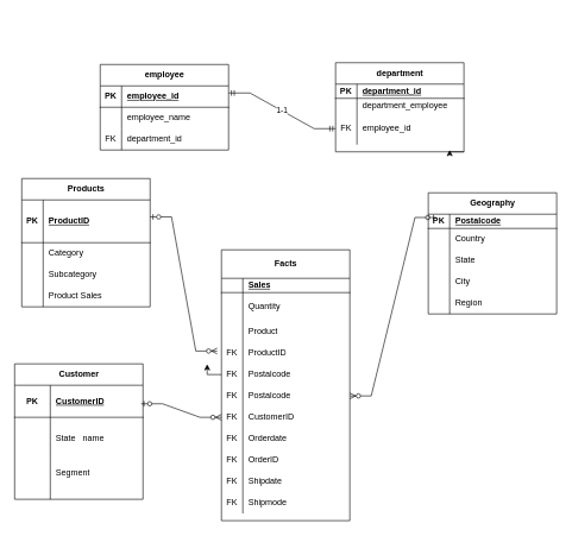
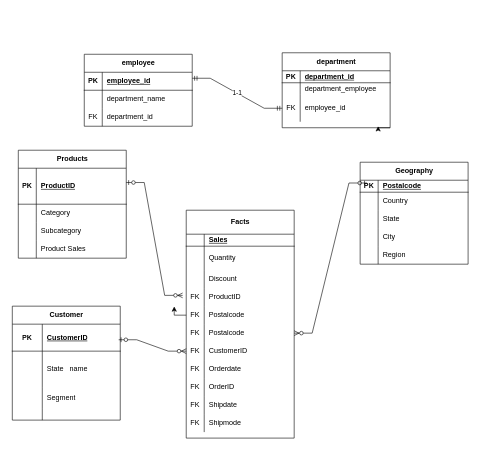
- <mxCell id="9" value="employee_name" style="shape=partialRectangle;connectable=0;fillColor=none;top=0;left=0;bottom=0;right=0;align=left;spacingLeft=6;overflow=hidden;whiteSpace=wrap;html=1;" parent="7" vertex="1"><mxGeometry x="30" width="150" height="30" as="geometry"><mxRectangle width="150" height="30" as="alternateBounds" /></mxGeometry></mxCell>
+ <mxCell id="9" value="department_name" style="shape=partialRectangle;connectable=0;fillColor=none;top=0;left=0;bottom=0;right=0;align=left;spacingLeft=6;overflow=hidden;whiteSpace=wrap;html=1;" parent="7" vertex="1"><mxGeometry x="30" width="150" height="30" as="geometry"><mxRectangle width="150" height="30" as="alternateBounds" /></mxGeometry></mxCell>
- <mxCell id="80" value="Product" style="shape=partialRectangle;connectable=0;fillColor=none;top=0;left=0;bottom=0;right=0;align=left;spacingLeft=6;overflow=hidden;whiteSpace=wrap;html=1;" vertex="1" parent="78"><mxGeometry x="30" width="150" height="30" as="geometry"><mxRectangle width="150" height="30" as="alternateBounds" /></mxGeometry></mxCell>
+ <mxCell id="80" value="Discount" style="shape=partialRectangle;connectable=0;fillColor=none;top=0;left=0;bottom=0;right=0;align=left;spacingLeft=6;overflow=hidden;whiteSpace=wrap;html=1;" vertex="1" parent="78"><mxGeometry x="30" width="150" height="30" as="geometry"><mxRectangle width="150" height="30" as="alternateBounds" /></mxGeometry></mxCell>
